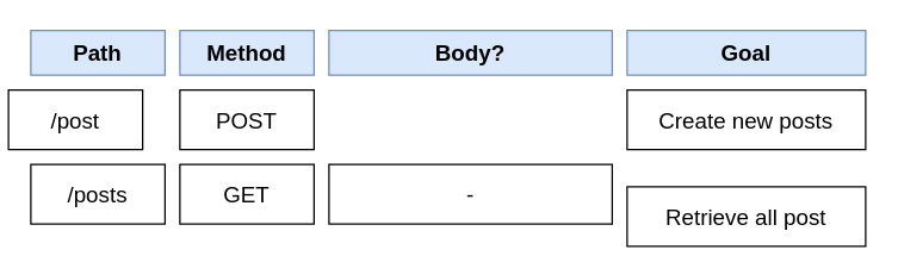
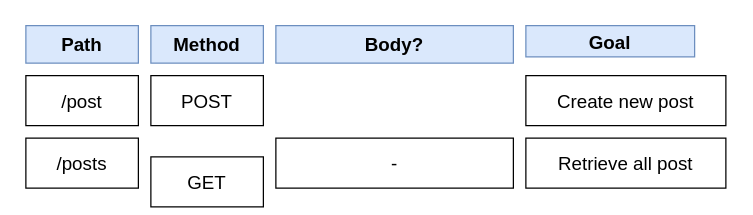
- <mxCell id="5" value="Goal" style="rounded=0;whiteSpace=wrap;html=1;fontSize=15;fillColor=#dae8fc;strokeColor=#6c8ebf;fontStyle=1;shadow=0;" vertex="1" parent="1"><mxGeometry x="420" y="20" width="160" height="30" as="geometry" /></mxCell>
+ <mxCell id="5" value="Goal" style="rounded=0;whiteSpace=wrap;html=1;fontSize=15;fillColor=#dae8fc;strokeColor=#6c8ebf;fontStyle=1;shadow=0;" vertex="1" parent="1"><mxGeometry x="420" y="20" width="135" height="25" as="geometry" /></mxCell>
- <mxCell id="6" value="/post" style="rounded=0;whiteSpace=wrap;html=1;fontSize=15;shadow=0;" vertex="1" parent="1"><mxGeometry x="5" y="60" width="90" height="40" as="geometry" /></mxCell>
+ <mxCell id="6" value="/post" style="rounded=0;whiteSpace=wrap;html=1;fontSize=15;shadow=0;" vertex="1" parent="1"><mxGeometry x="20" y="60" width="90" height="40" as="geometry" /></mxCell>
- <mxCell id="11" value="Create new posts" style="rounded=0;whiteSpace=wrap;html=1;fontSize=15;shadow=0;" vertex="1" parent="1"><mxGeometry x="420" y="60" width="160" height="40" as="geometry" /></mxCell>
+ <mxCell id="11" value="Create new post" style="rounded=0;whiteSpace=wrap;html=1;fontSize=15;shadow=0;" vertex="1" parent="1"><mxGeometry x="420" y="60" width="160" height="40" as="geometry" /></mxCell>
- <mxCell id="9" value="GET" style="rounded=0;whiteSpace=wrap;html=1;fontSize=15;shadow=0;" vertex="1" parent="1"><mxGeometry x="120" y="110" width="90" height="40" as="geometry" /></mxCell>
+ <mxCell id="9" value="GET" style="rounded=0;whiteSpace=wrap;html=1;fontSize=15;shadow=0;" vertex="1" parent="1"><mxGeometry x="120" y="125" width="90" height="40" as="geometry" /></mxCell>
- <mxCell id="12" value="Retrieve all post" style="rounded=0;whiteSpace=wrap;html=1;fontSize=15;shadow=0;" vertex="1" parent="1"><mxGeometry x="420" y="125" width="160" height="40" as="geometry" /></mxCell>
+ <mxCell id="12" value="Retrieve all post" style="rounded=0;whiteSpace=wrap;html=1;fontSize=15;shadow=0;" vertex="1" parent="1"><mxGeometry x="420" y="110" width="160" height="40" as="geometry" /></mxCell>
